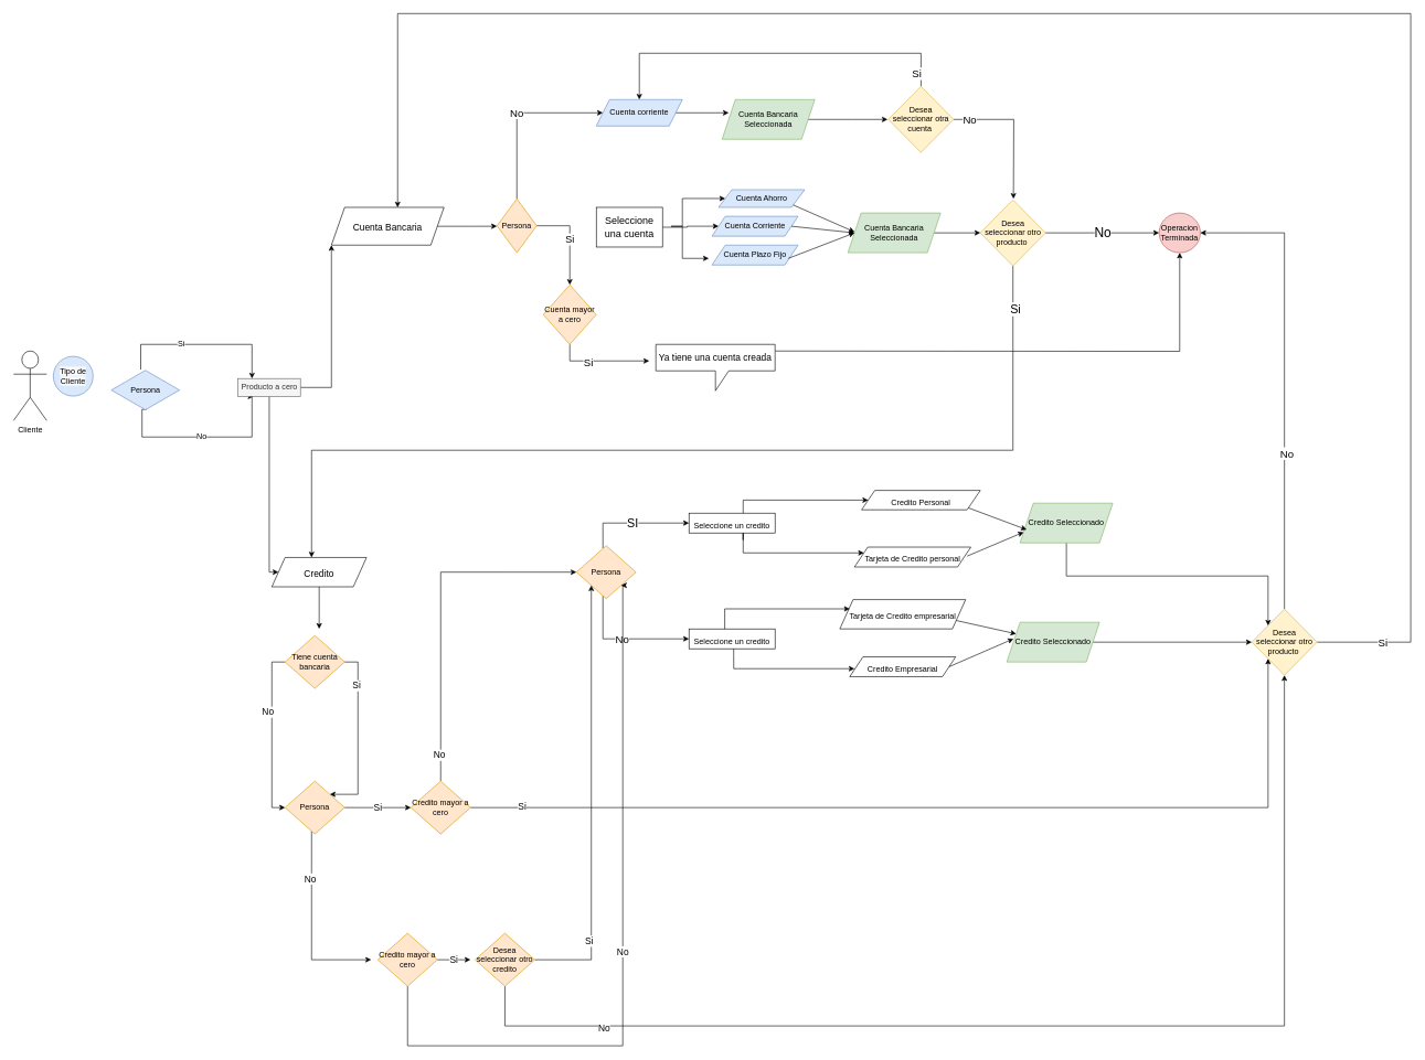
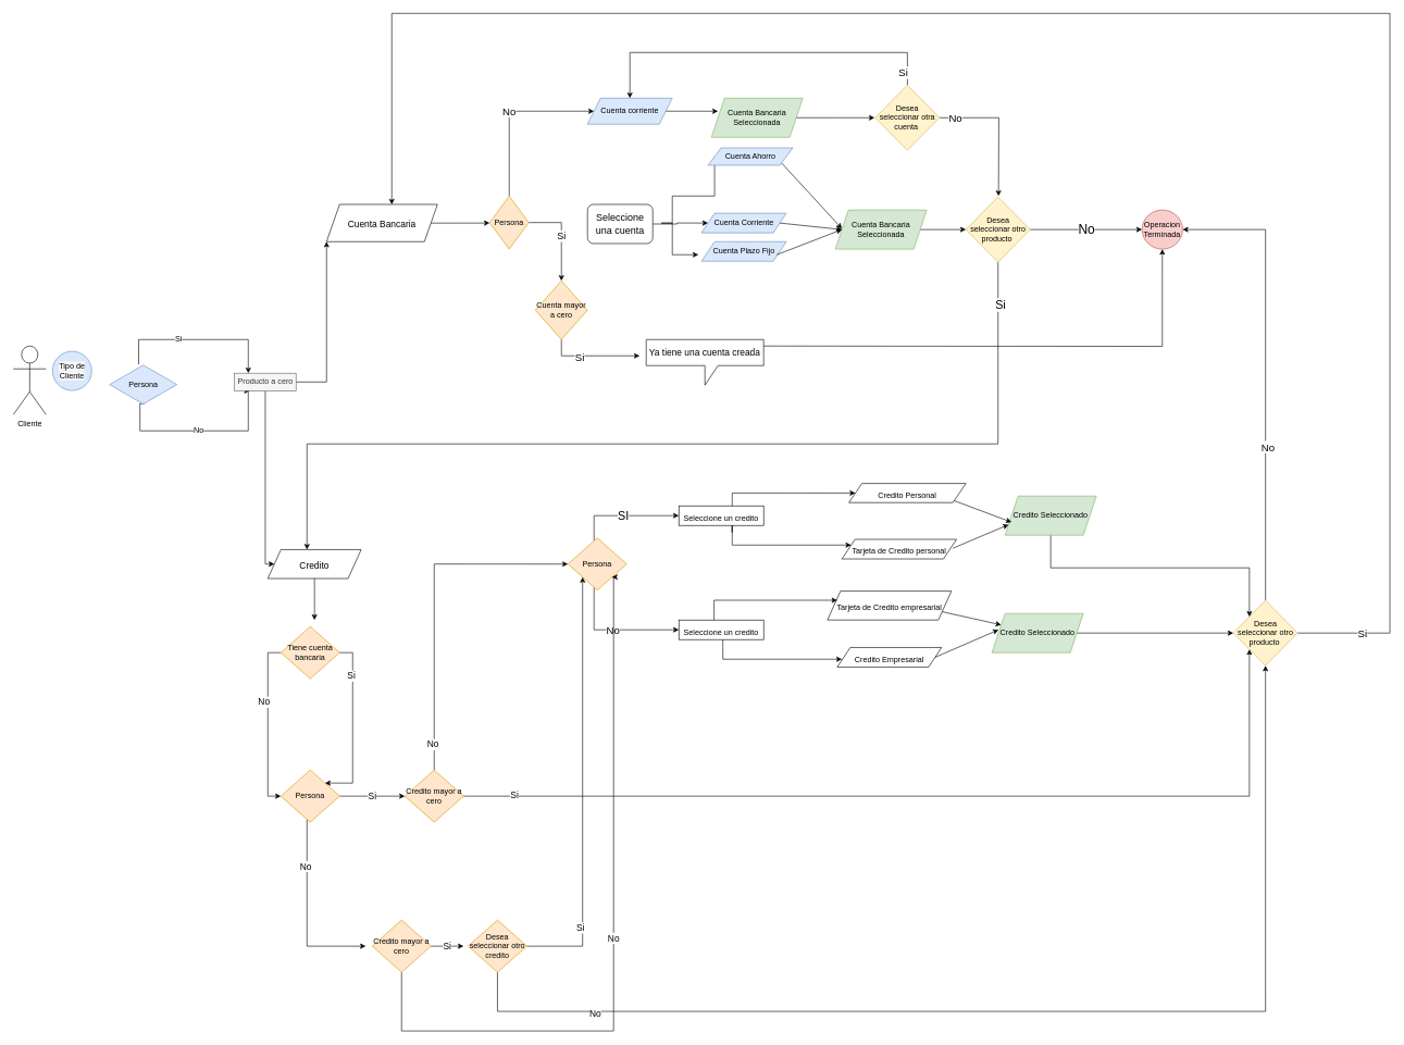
- <mxCell id="17" value="Cuenta Ahorro" style="shape=parallelogram;perimeter=parallelogramPerimeter;whiteSpace=wrap;html=1;fixedSize=1;fillColor=#dae8fc;strokeColor=#6c8ebf;" parent="1" vertex="1"><mxGeometry x="1084.75" y="286.19" width="130" height="26.69" as="geometry" /></mxCell>
+ <mxCell id="17" value="Cuenta Ahorro" style="shape=parallelogram;perimeter=parallelogramPerimeter;whiteSpace=wrap;html=1;fixedSize=1;fillColor=#dae8fc;strokeColor=#6c8ebf;" parent="1" vertex="1"><mxGeometry x="1084.75" y="226.19" width="130" height="26.69" as="geometry" /></mxCell>
- <mxCell id="80" value="&lt;font style=&quot;font-size: 15px&quot;&gt;Seleccione una cuenta&lt;/font&gt;" style="rounded=0;whiteSpace=wrap;html=1;labelBackgroundColor=none;fontSize=16;" parent="1" vertex="1"><mxGeometry x="900" y="312.88" width="100" height="60" as="geometry" /></mxCell>
+ <mxCell id="80" value="&lt;font style=&quot;font-size: 15px&quot;&gt;Seleccione una cuenta&lt;/font&gt;" style="whiteSpace=wrap;html=1;labelBackgroundColor=none;fontSize=16;rounded=1;" parent="1" vertex="1"><mxGeometry x="900" y="312.88" width="100" height="60" as="geometry" /></mxCell>
